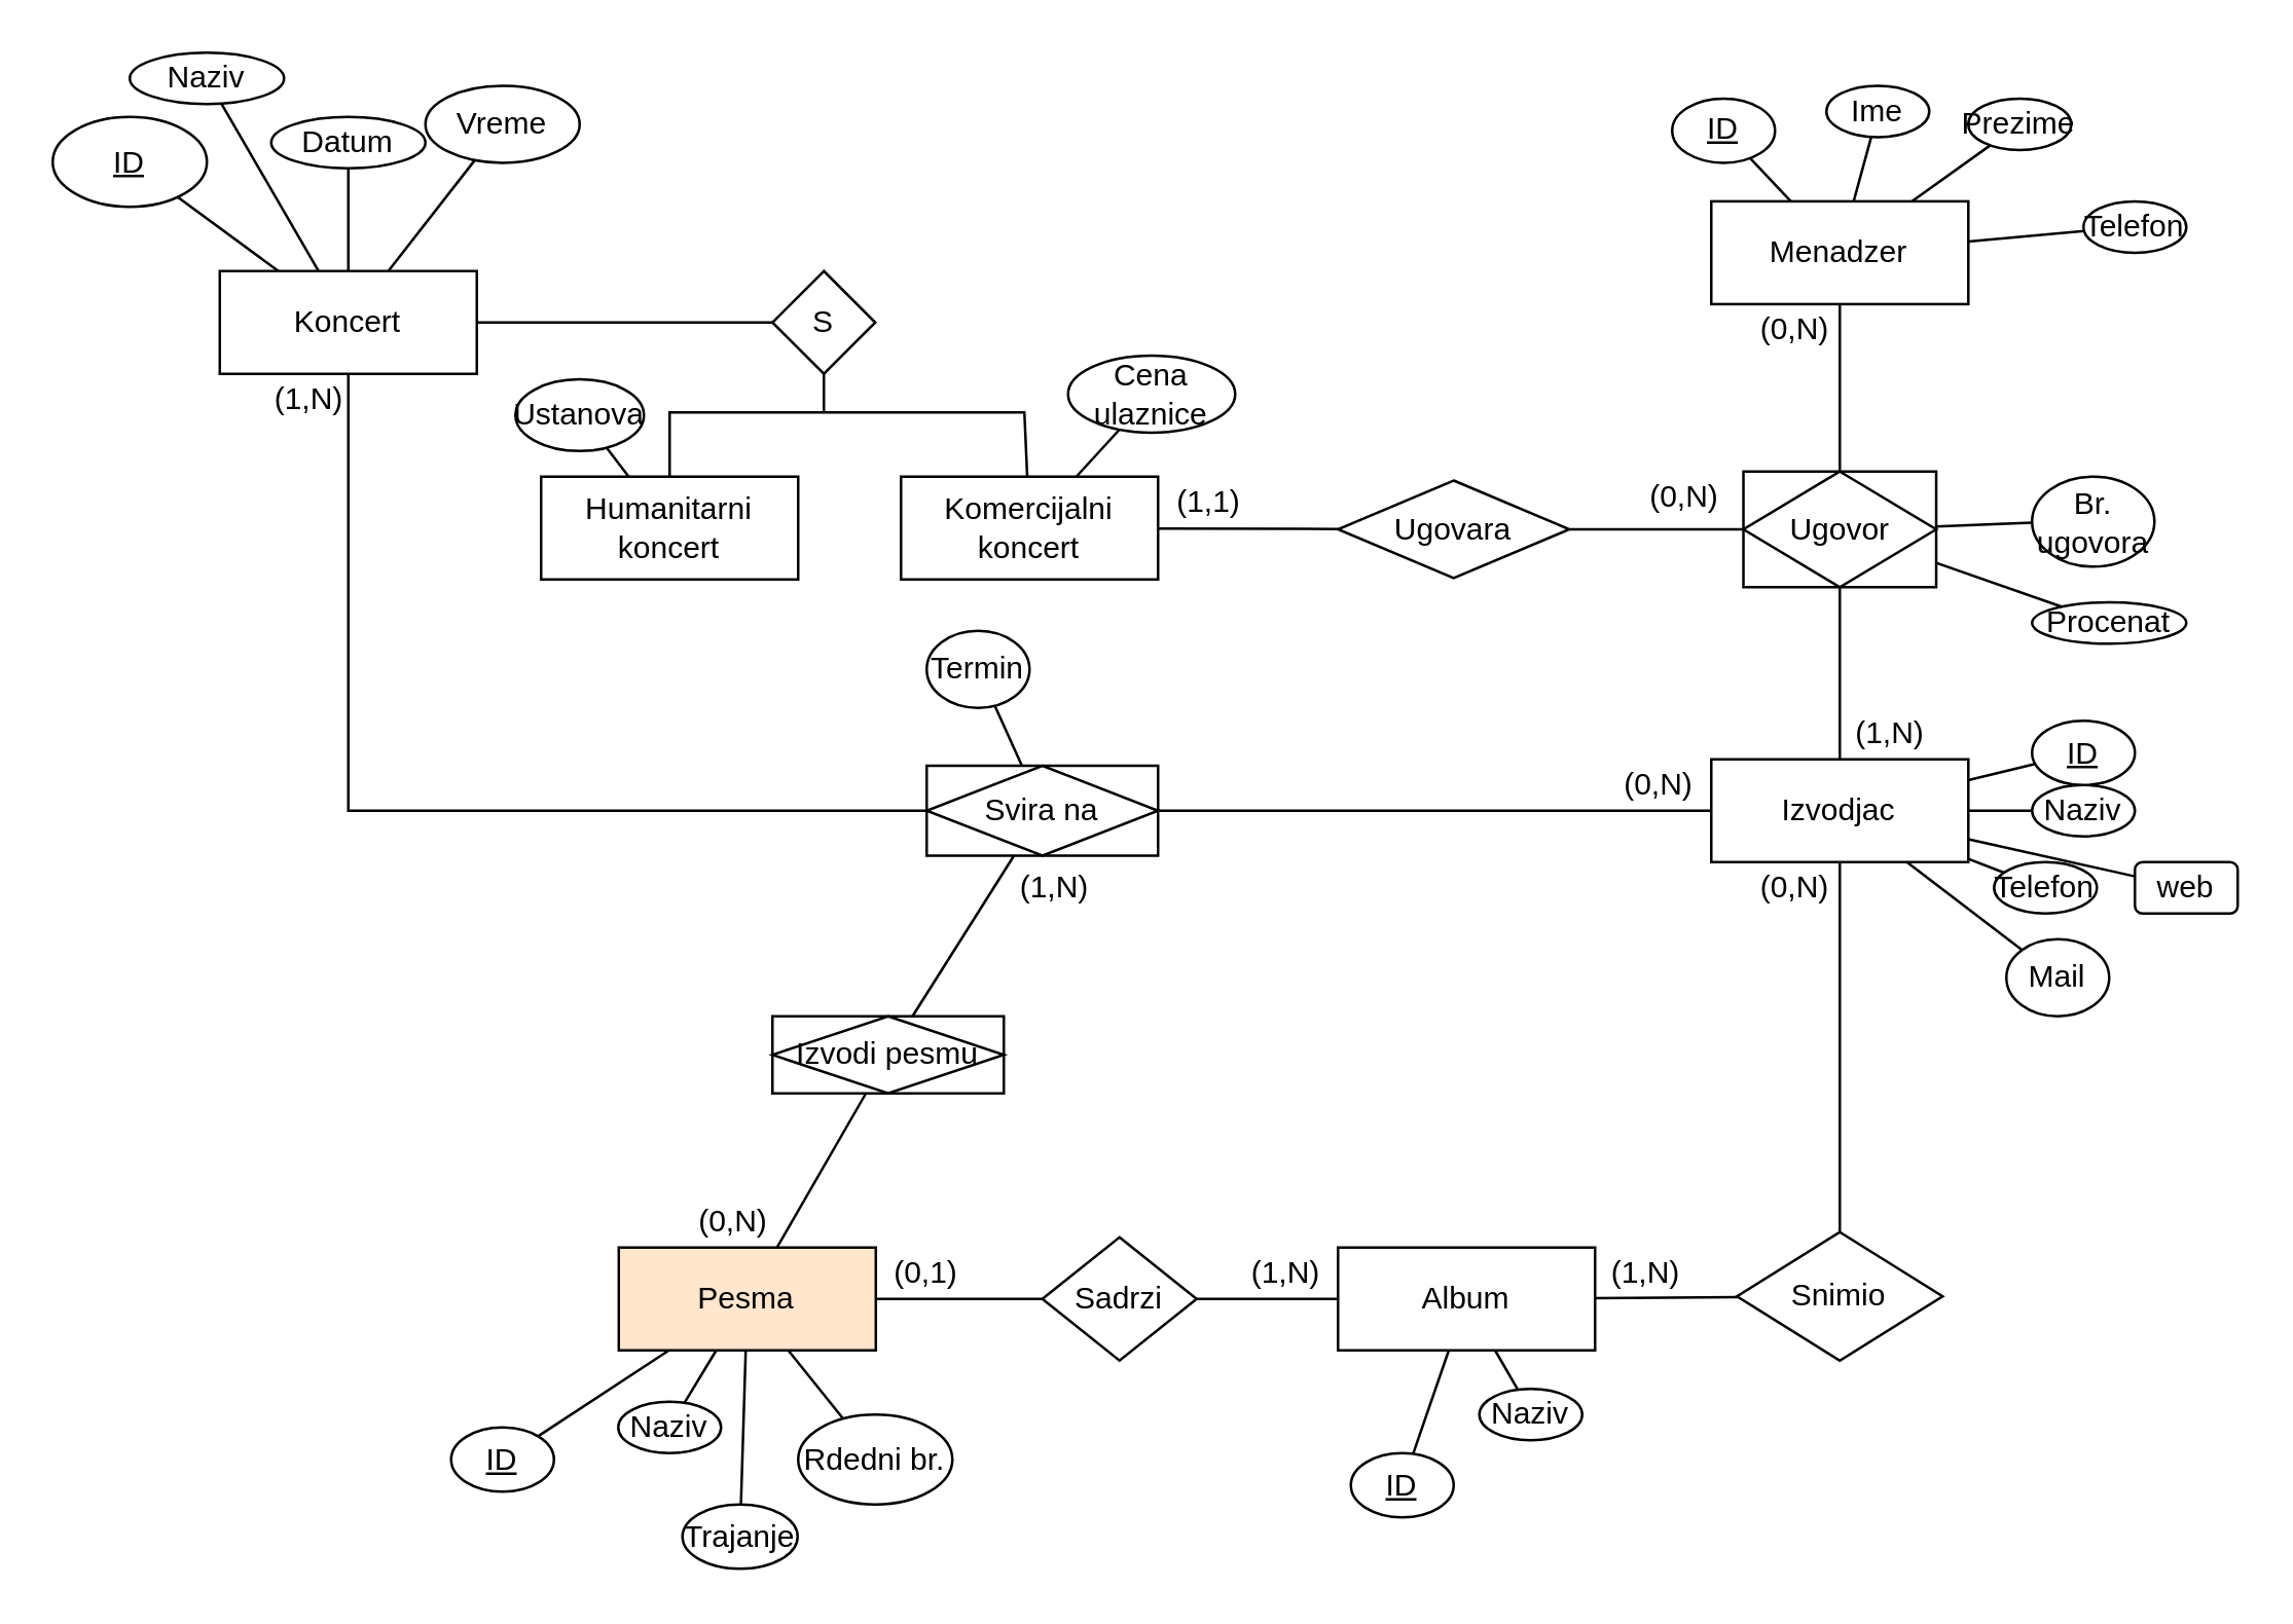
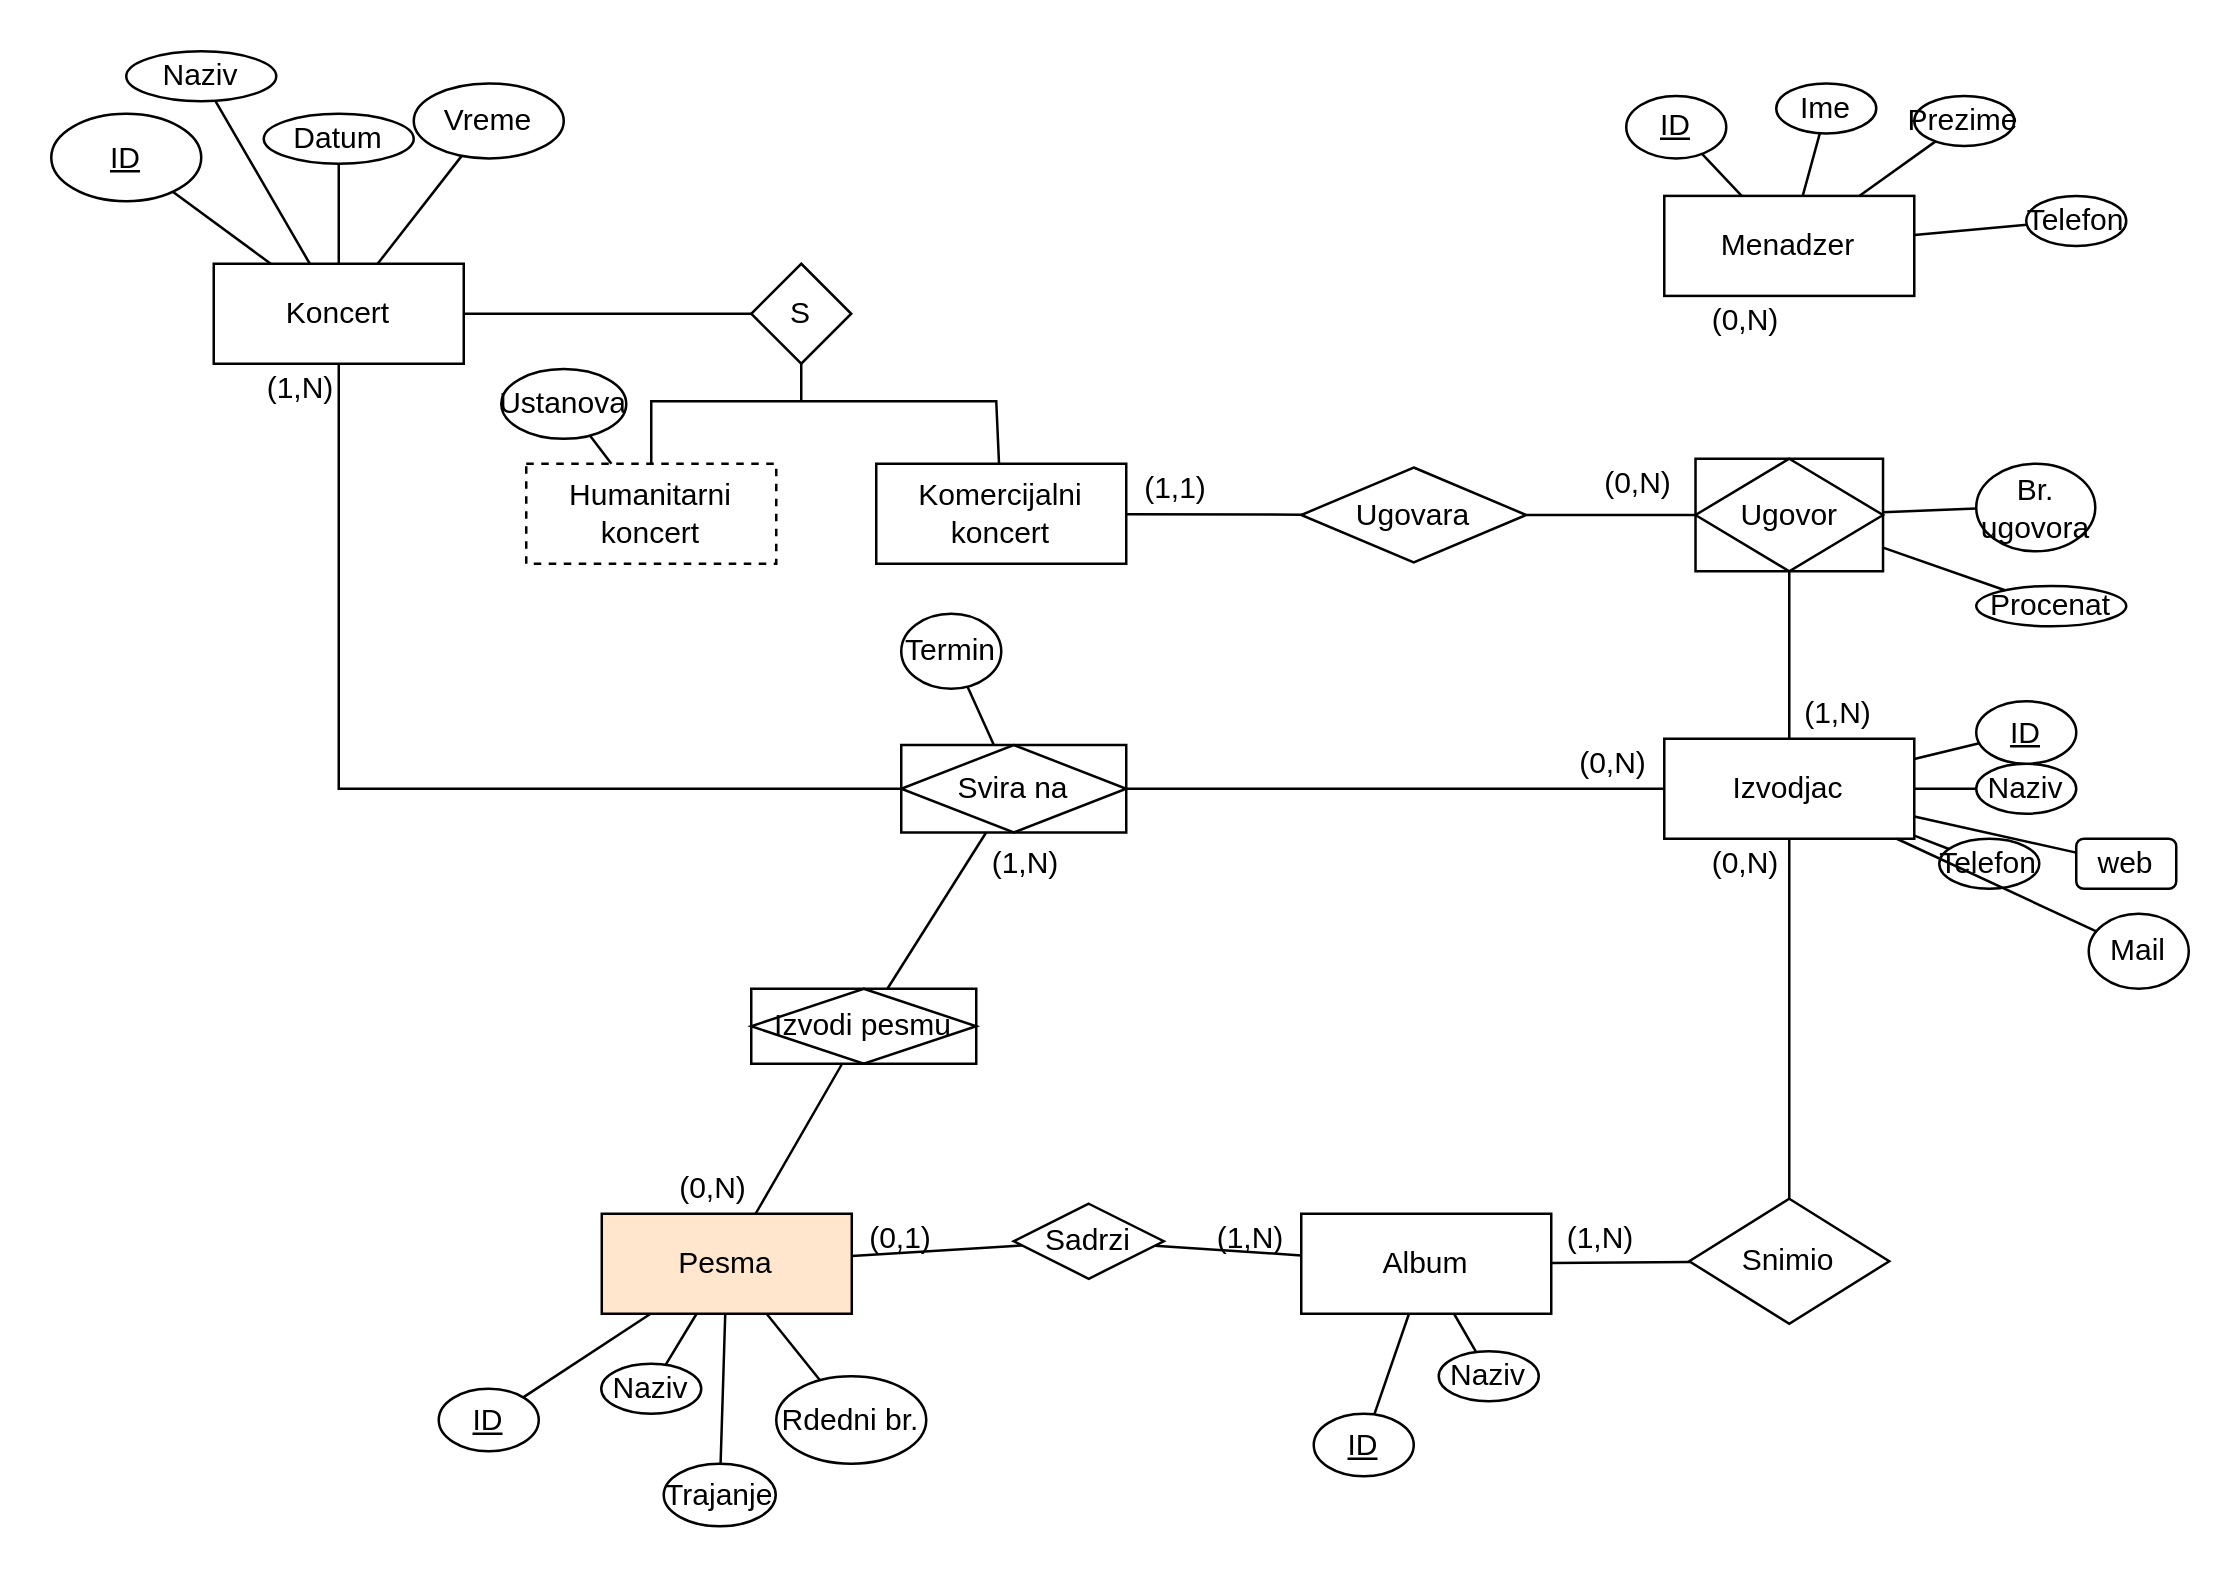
- <mxCell id="56" value="" style="endArrow=none;html=1;rounded=0;" edge="1" parent="1" source="55" target="19"><mxGeometry relative="1" as="geometry"><mxPoint x="520" y="190" as="sourcePoint" /><mxPoint x="680" y="190" as="targetPoint" /></mxGeometry></mxCell>
- <mxCell id="17" value="Cena ulaznice" style="ellipse;whiteSpace=wrap;html=1;align=center;" vertex="1" parent="1"><mxGeometry x="415" y="137.86" width="65" height="30" as="geometry" /></mxCell>
- <mxCell id="18" value="" style="endArrow=none;html=1;rounded=0;" edge="1" parent="1" source="17" target="16"><mxGeometry relative="1" as="geometry"><mxPoint x="479.79" y="147.14" as="sourcePoint" /><mxPoint x="340" y="310" as="targetPoint" /></mxGeometry></mxCell>
- <mxCell id="13" value="Humanitarni koncert" style="whiteSpace=wrap;html=1;align=center;" vertex="1" parent="1"><mxGeometry x="210" y="185" width="100" height="40" as="geometry" /></mxCell>
+ <mxCell id="13" value="Humanitarni koncert" style="whiteSpace=wrap;html=1;align=center;dashed=1;" vertex="1" parent="1"><mxGeometry x="210" y="185" width="100" height="40" as="geometry" /></mxCell>
- <mxCell id="39" value="Mail&lt;br&gt;" style="ellipse;whiteSpace=wrap;html=1;align=center;" vertex="1" parent="1"><mxGeometry x="780" y="365" width="40" height="30" as="geometry" /></mxCell>
+ <mxCell id="39" value="Mail&lt;br&gt;" style="ellipse;whiteSpace=wrap;html=1;align=center;" vertex="1" parent="1"><mxGeometry x="835" y="365" width="40" height="30" as="geometry" /></mxCell>
- <mxCell id="70" value="Sadrzi" style="shape=rhombus;perimeter=rhombusPerimeter;whiteSpace=wrap;html=1;align=center;" vertex="1" parent="1"><mxGeometry x="405" y="481" width="60" height="48" as="geometry" /></mxCell>
+ <mxCell id="70" value="Sadrzi" style="shape=rhombus;perimeter=rhombusPerimeter;whiteSpace=wrap;html=1;align=center;" vertex="1" parent="1"><mxGeometry x="405" y="481" width="60" height="30" as="geometry" /></mxCell>
